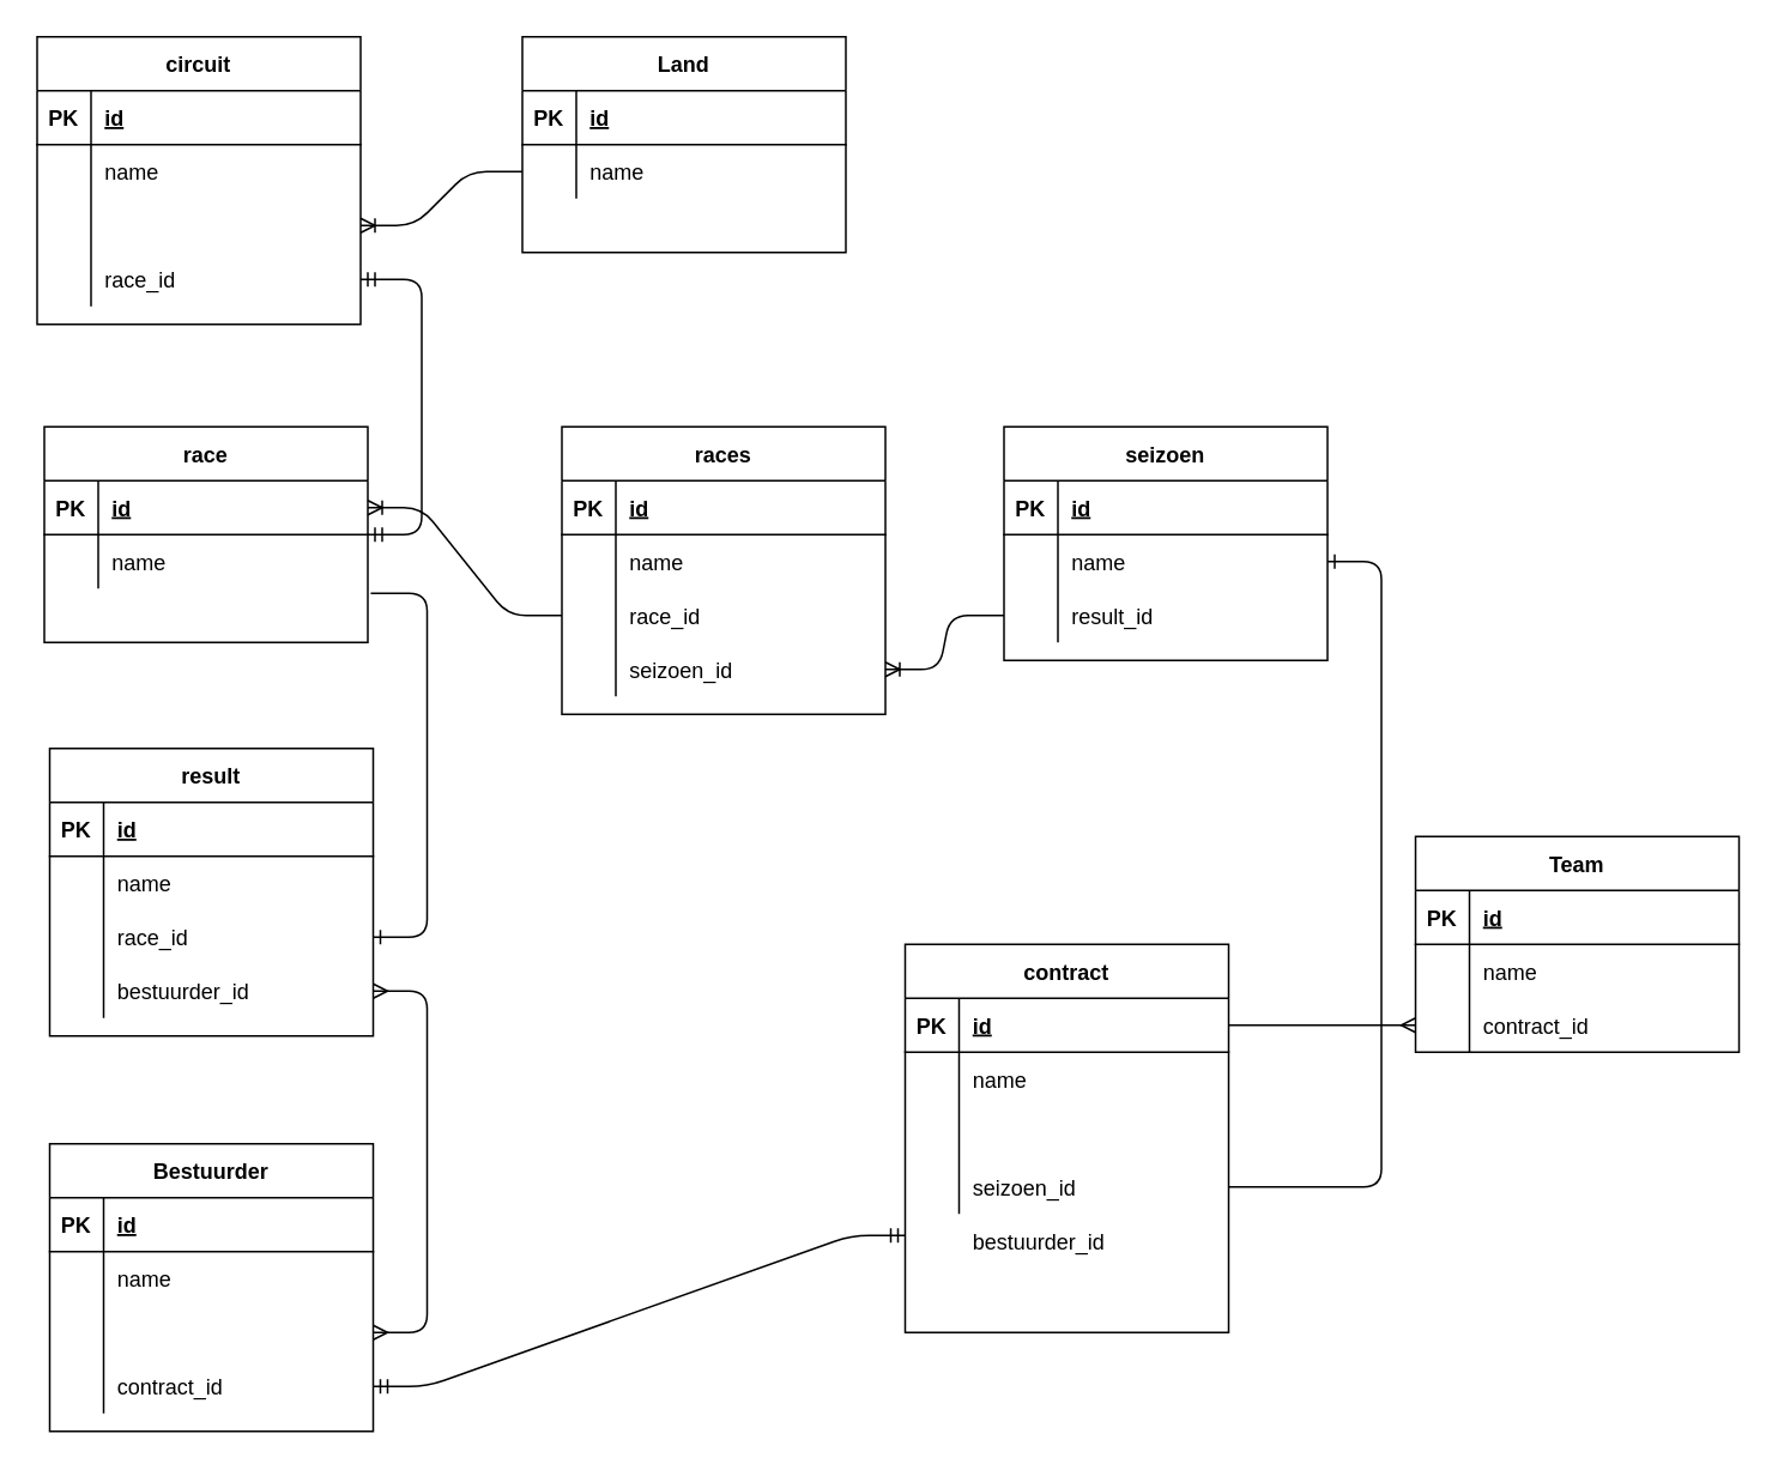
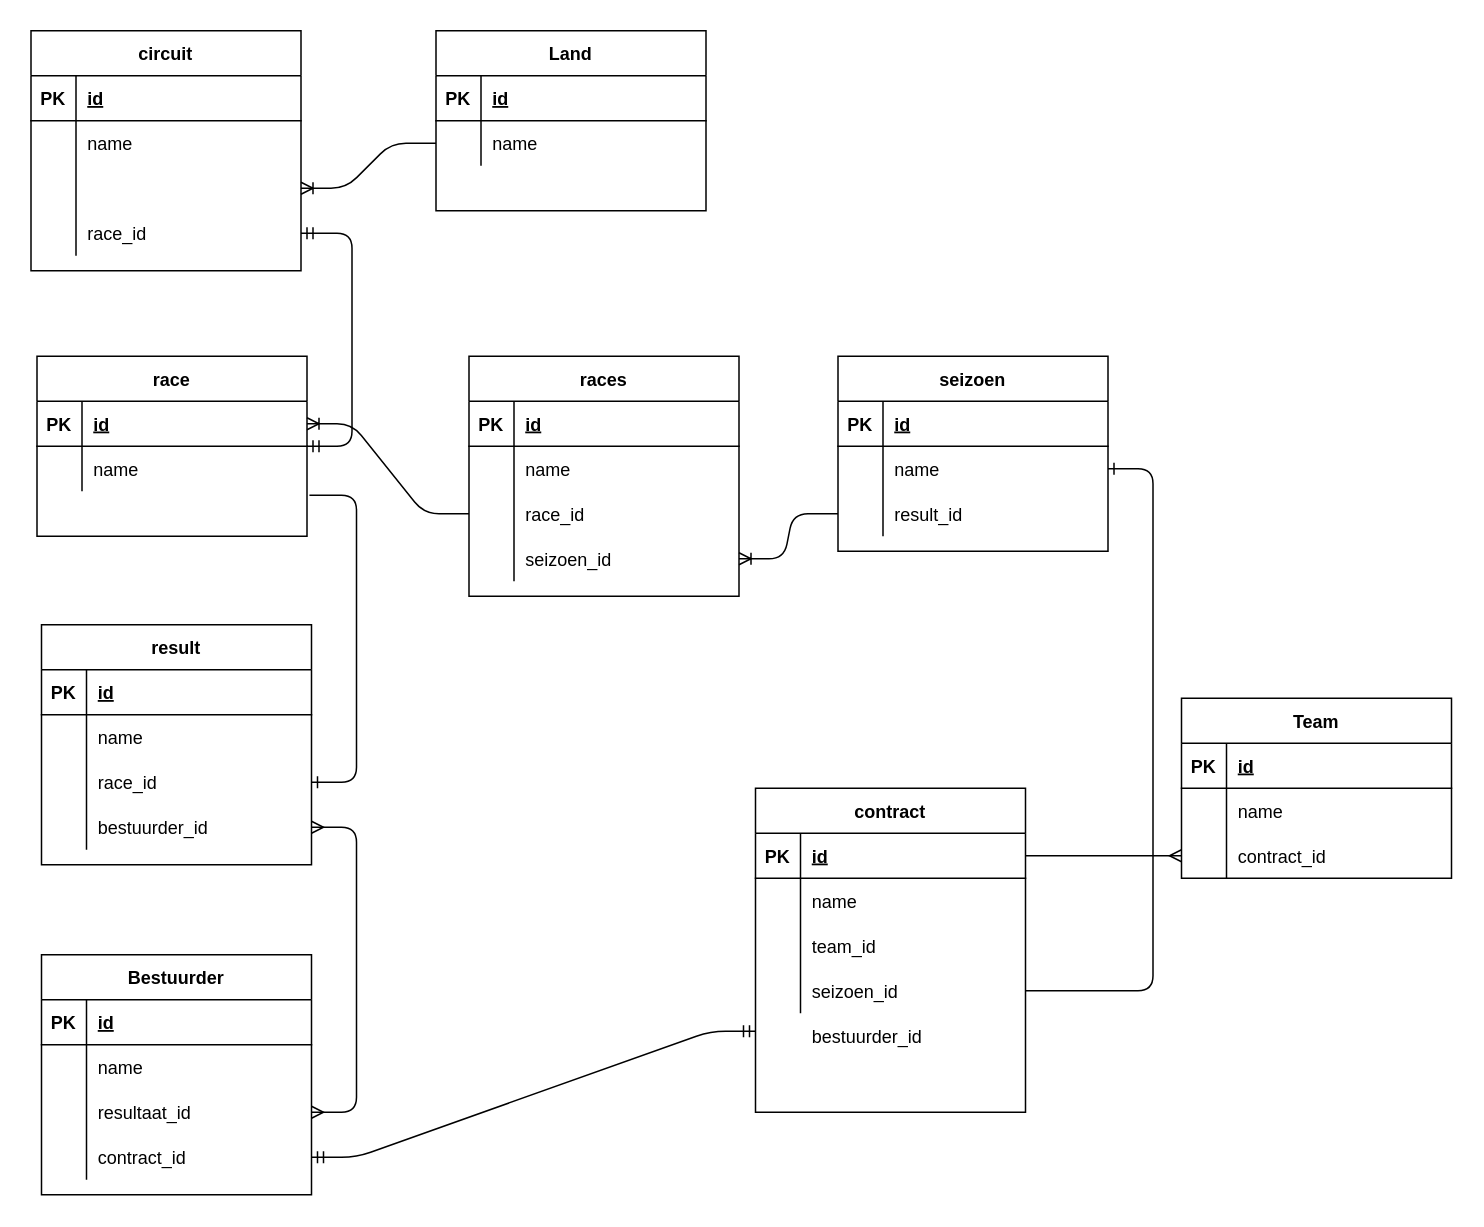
+ <mxCell id="48" value="team_id" style="shape=partialRectangle;connectable=0;fillColor=none;top=0;left=0;bottom=0;right=0;align=left;spacingLeft=6;overflow=hidden;" parent="46" vertex="1"><mxGeometry x="30" width="150" height="30" as="geometry" /></mxCell>
+ <mxCell id="61" value="resultaat_id" style="shape=partialRectangle;connectable=0;fillColor=none;top=0;left=0;bottom=0;right=0;align=left;spacingLeft=6;overflow=hidden;" parent="59" vertex="1"><mxGeometry x="30" width="150" height="30" as="geometry" /></mxCell>
